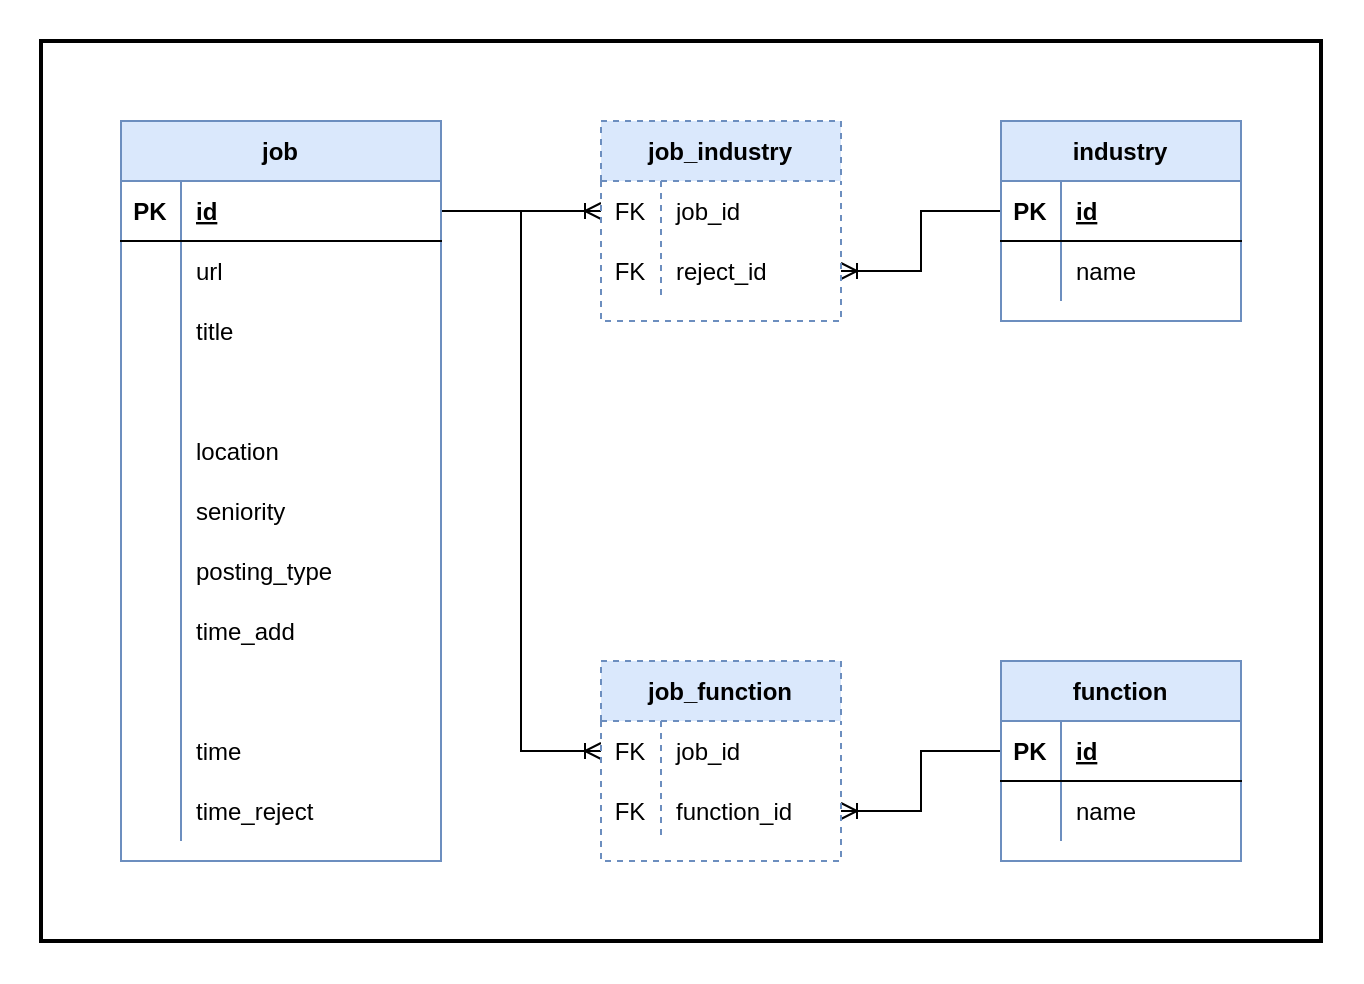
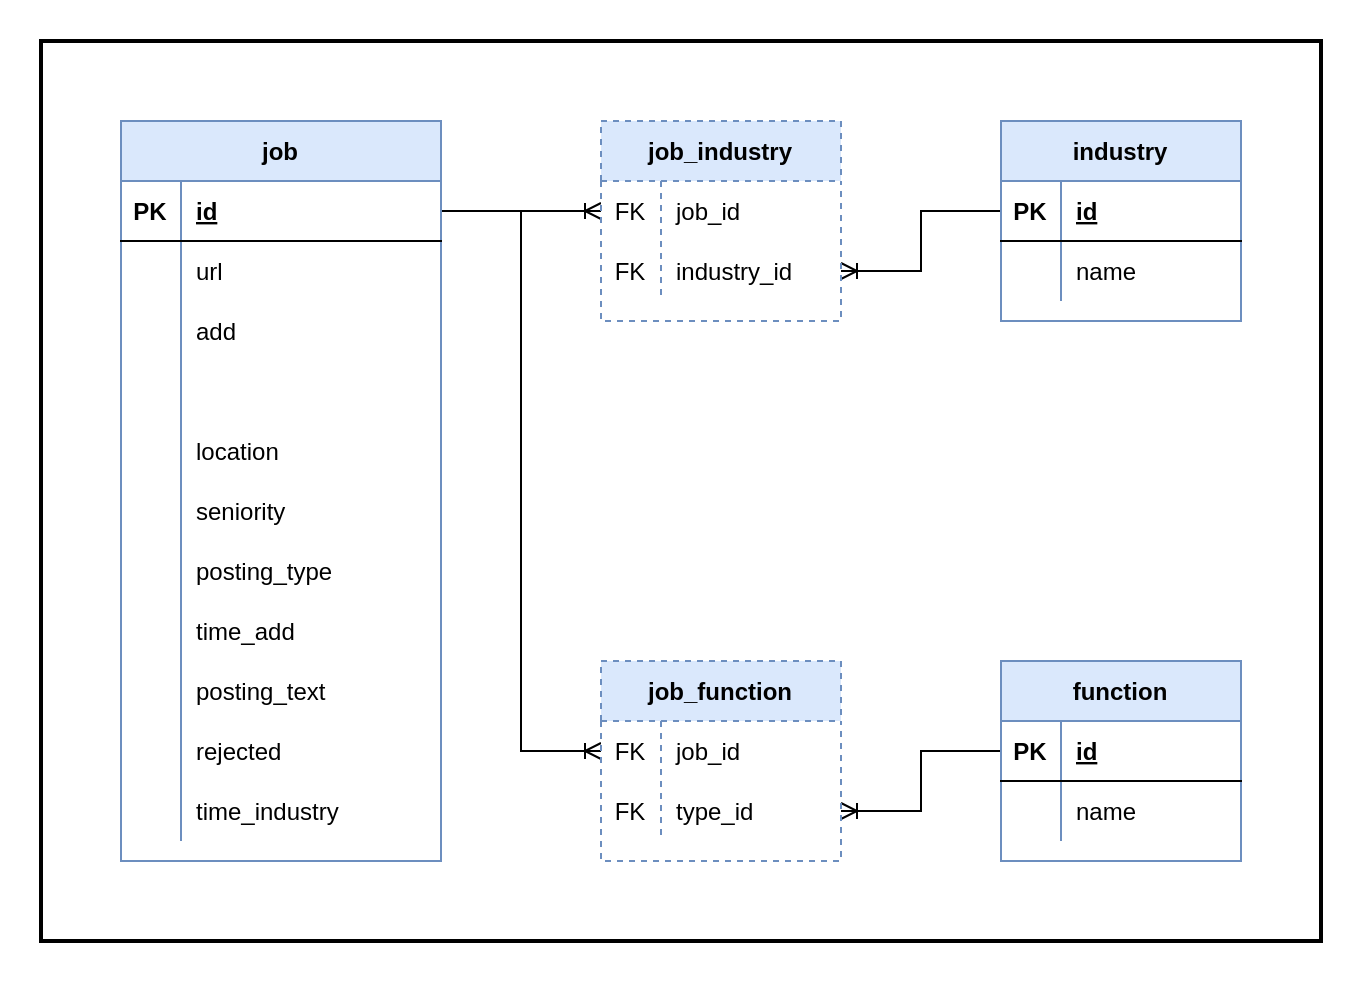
- <mxCell id="46" value="reject_id" style="shape=partialRectangle;overflow=hidden;connectable=0;fillColor=none;top=0;left=0;bottom=0;right=0;align=left;spacingLeft=6;" vertex="1" parent="44"><mxGeometry x="30" width="90" height="30" as="geometry" /></mxCell>
+ <mxCell id="46" value="industry_id" style="shape=partialRectangle;overflow=hidden;connectable=0;fillColor=none;top=0;left=0;bottom=0;right=0;align=left;spacingLeft=6;" vertex="1" parent="44"><mxGeometry x="30" width="90" height="30" as="geometry" /></mxCell>
- <mxCell id="16" value="title" style="shape=partialRectangle;overflow=hidden;connectable=0;fillColor=none;top=0;left=0;bottom=0;right=0;align=left;spacingLeft=6;" vertex="1" parent="14"><mxGeometry x="30" width="130" height="30" as="geometry" /></mxCell>
+ <mxCell id="16" value="add" style="shape=partialRectangle;overflow=hidden;connectable=0;fillColor=none;top=0;left=0;bottom=0;right=0;align=left;spacingLeft=6;" vertex="1" parent="14"><mxGeometry x="30" width="130" height="30" as="geometry" /></mxCell>
+ <mxCell id="33" value="posting_text" style="shape=partialRectangle;overflow=hidden;connectable=0;fillColor=none;top=0;left=0;bottom=0;right=0;align=left;spacingLeft=6;" vertex="1" parent="31"><mxGeometry x="30" width="130" height="30" as="geometry" /></mxCell>
- <mxCell id="36" value="time" style="shape=partialRectangle;overflow=hidden;connectable=0;fillColor=none;top=0;left=0;bottom=0;right=0;align=left;spacingLeft=6;" vertex="1" parent="34"><mxGeometry x="30" width="130" height="30" as="geometry" /></mxCell>
+ <mxCell id="36" value="rejected" style="shape=partialRectangle;overflow=hidden;connectable=0;fillColor=none;top=0;left=0;bottom=0;right=0;align=left;spacingLeft=6;" vertex="1" parent="34"><mxGeometry x="30" width="130" height="30" as="geometry" /></mxCell>
- <mxCell id="39" value="time_reject" style="shape=partialRectangle;overflow=hidden;connectable=0;fillColor=none;top=0;left=0;bottom=0;right=0;align=left;spacingLeft=6;" vertex="1" parent="37"><mxGeometry x="30" width="130" height="30" as="geometry" /></mxCell>
+ <mxCell id="39" value="time_industry" style="shape=partialRectangle;overflow=hidden;connectable=0;fillColor=none;top=0;left=0;bottom=0;right=0;align=left;spacingLeft=6;" vertex="1" parent="37"><mxGeometry x="30" width="130" height="30" as="geometry" /></mxCell>
- <mxCell id="60" value="function_id" style="shape=partialRectangle;overflow=hidden;connectable=0;fillColor=none;top=0;left=0;bottom=0;right=0;align=left;spacingLeft=6;" vertex="1" parent="58"><mxGeometry x="30" width="90" height="30" as="geometry" /></mxCell>
+ <mxCell id="60" value="type_id" style="shape=partialRectangle;overflow=hidden;connectable=0;fillColor=none;top=0;left=0;bottom=0;right=0;align=left;spacingLeft=6;" vertex="1" parent="58"><mxGeometry x="30" width="90" height="30" as="geometry" /></mxCell>
